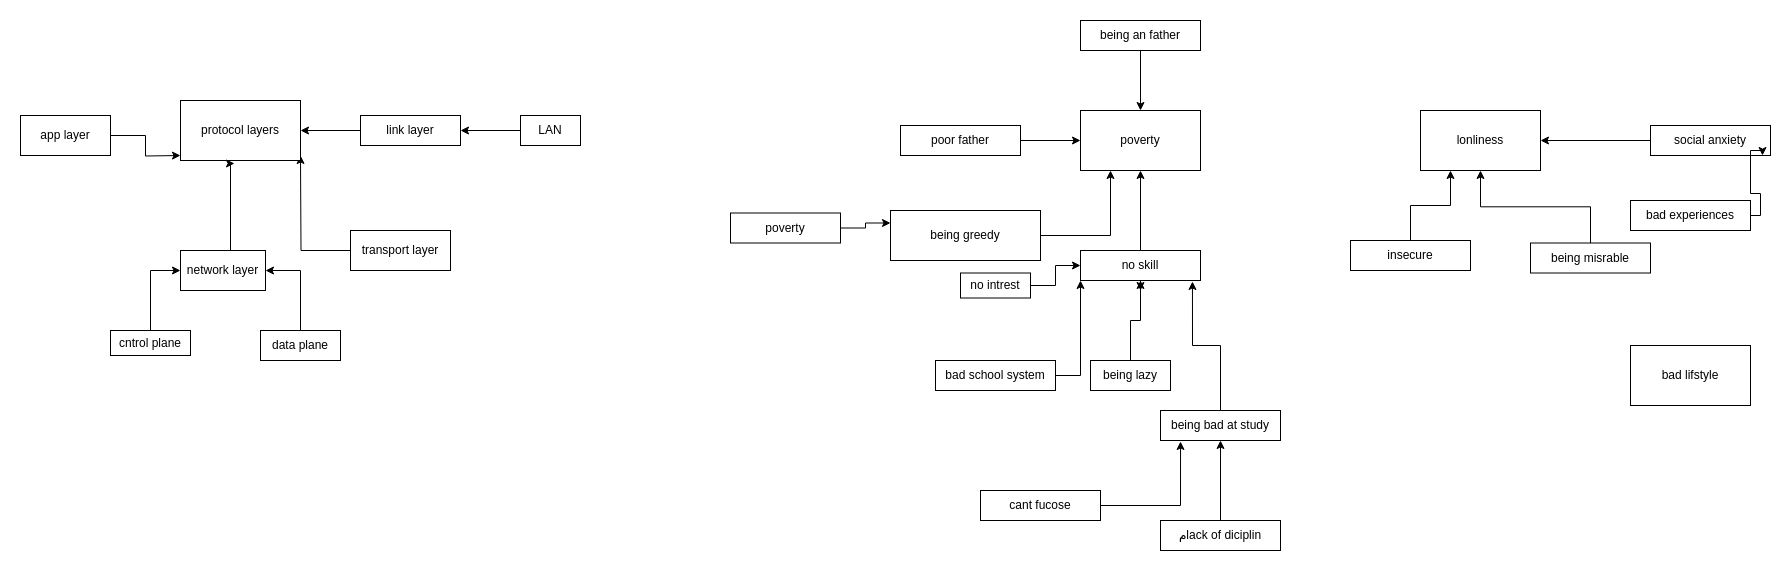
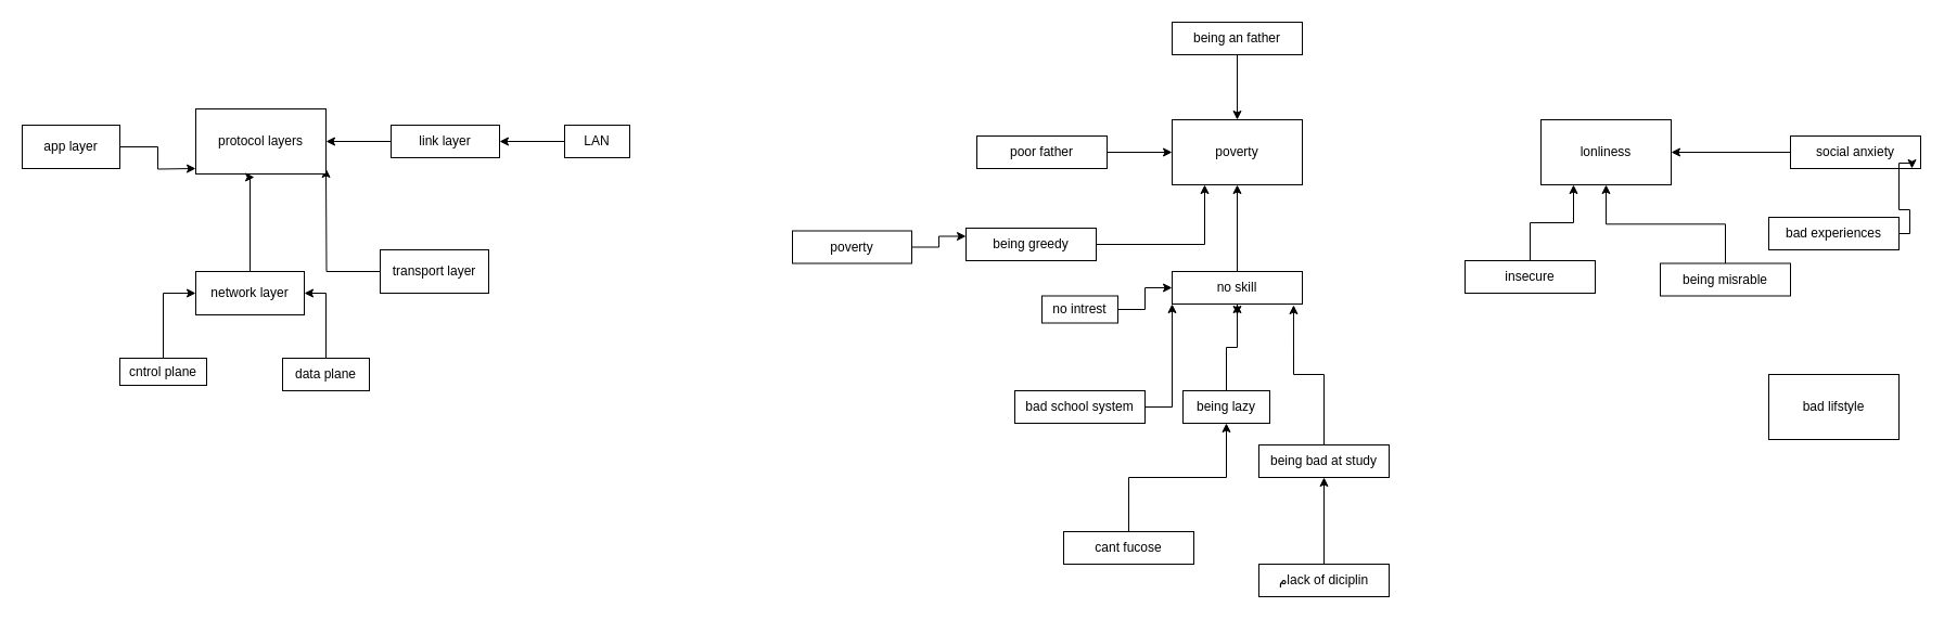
- <mxCell id="15" value="being greedy" style="rounded=0;whiteSpace=wrap;html=1;" parent="1" vertex="1"><mxGeometry x="890" y="210" width="150" height="50" as="geometry" /></mxCell>
+ <mxCell id="15" value="being greedy" style="rounded=0;whiteSpace=wrap;html=1;" parent="1" vertex="1"><mxGeometry x="890" y="210" width="120" height="30" as="geometry" /></mxCell>
- <mxCell id="40" value="network layer" style="rounded=0;whiteSpace=wrap;html=1;" parent="1" vertex="1"><mxGeometry x="180" y="250" width="85" height="40" as="geometry" /></mxCell>
+ <mxCell id="40" value="network layer" style="rounded=0;whiteSpace=wrap;html=1;" parent="1" vertex="1"><mxGeometry x="180" y="250" width="100" height="40" as="geometry" /></mxCell>
- <mxCell id="26" style="edgeStyle=orthogonalEdgeStyle;rounded=0;orthogonalLoop=1;jettySize=auto;html=1;entryX=0.167;entryY=1.033;entryDx=0;entryDy=0;entryPerimeter=0;" parent="1" source="27" target="23" edge="1"><mxGeometry relative="1" as="geometry" /></mxCell>
+ <mxCell id="26" style="edgeStyle=orthogonalEdgeStyle;rounded=0;orthogonalLoop=1;jettySize=auto;html=1;" parent="1" source="27" target="19" edge="1"><mxGeometry relative="1" as="geometry" /></mxCell>
